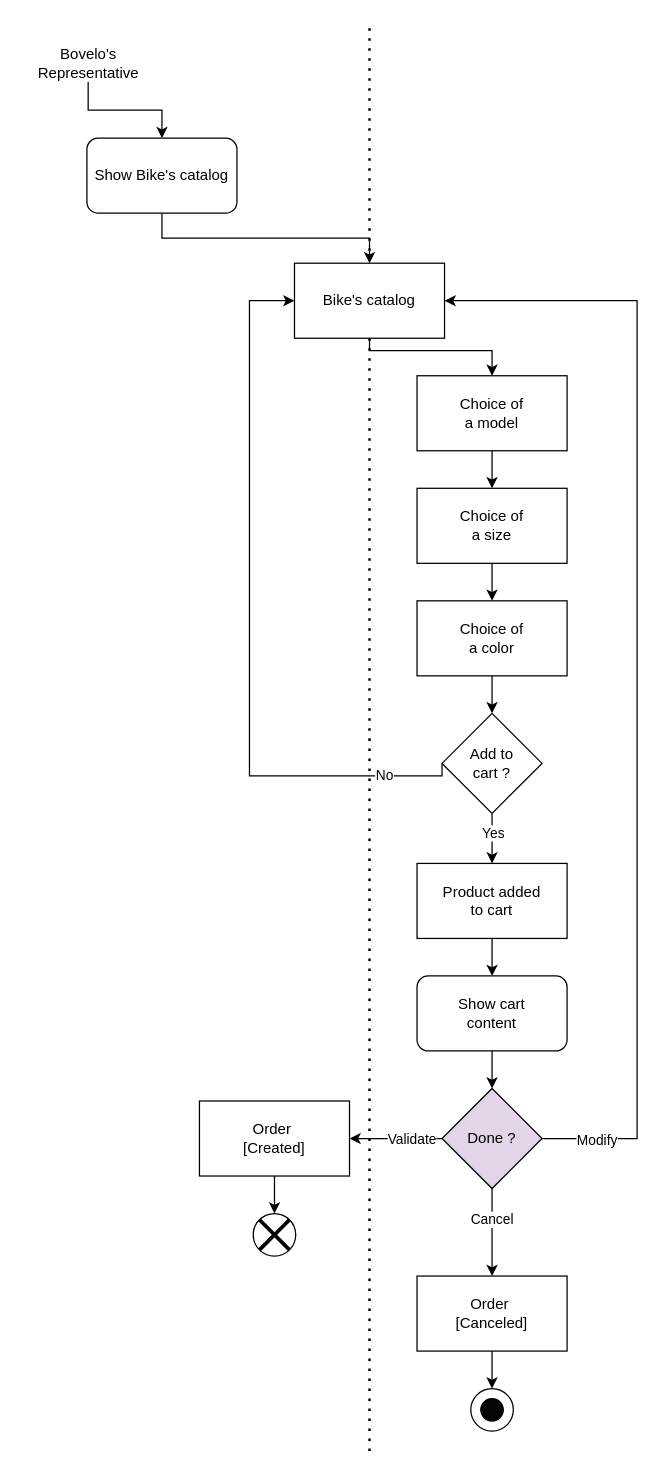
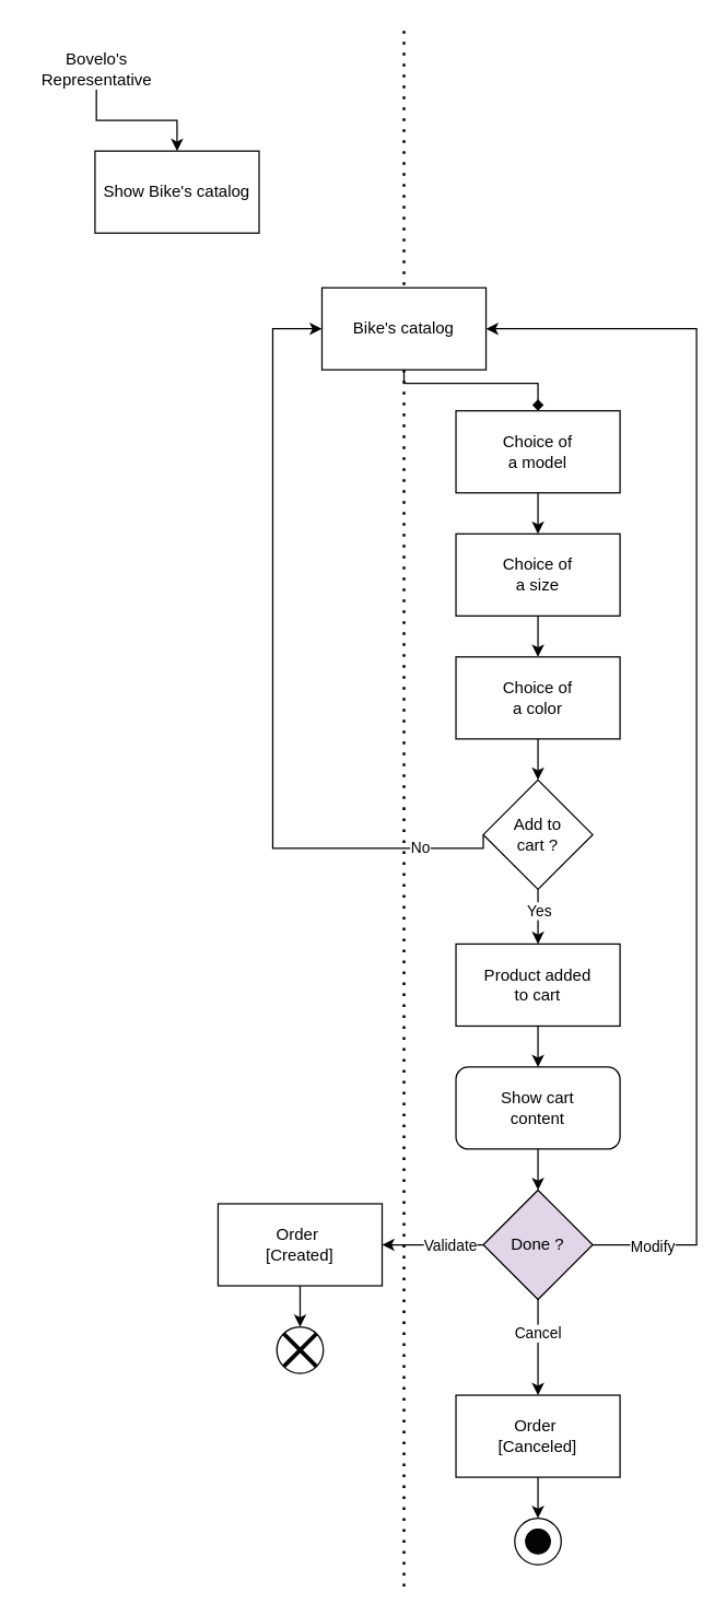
- <mxCell id="4" value="Show Bike's catalog" style="whiteSpace=wrap;html=1;rounded=1;" parent="1" vertex="1"><mxGeometry x="69" y="110" width="120" height="60" as="geometry" /></mxCell>
+ <mxCell id="4" value="Show Bike's catalog" style="rounded=0;whiteSpace=wrap;html=1;" parent="1" vertex="1"><mxGeometry x="69" y="110" width="120" height="60" as="geometry" /></mxCell>
- <mxCell id="3" style="edgeStyle=orthogonalEdgeStyle;rounded=0;orthogonalLoop=1;jettySize=auto;html=1;exitX=0.5;exitY=1;exitDx=0;exitDy=0;entryX=0.5;entryY=0;entryDx=0;entryDy=0;" parent="1" source="4" target="6" edge="1"><mxGeometry relative="1" as="geometry"><Array as="points"><mxPoint x="129" y="190" /><mxPoint x="295" y="190" /></Array></mxGeometry></mxCell>
- <mxCell id="5" style="edgeStyle=orthogonalEdgeStyle;rounded=0;orthogonalLoop=1;jettySize=auto;html=1;exitX=0.5;exitY=1;exitDx=0;exitDy=0;entryX=0.5;entryY=0;entryDx=0;entryDy=0;" parent="1" source="6" target="8" edge="1"><mxGeometry relative="1" as="geometry"><Array as="points"><mxPoint x="295" y="280" /><mxPoint x="393" y="280" /></Array></mxGeometry></mxCell>
+ <mxCell id="5" style="edgeStyle=orthogonalEdgeStyle;rounded=0;orthogonalLoop=1;jettySize=auto;html=1;exitX=0.5;exitY=1;exitDx=0;exitDy=0;entryX=0.5;entryY=0;entryDx=0;entryDy=0;endArrow=diamond;" parent="1" source="6" target="8" edge="1"><mxGeometry relative="1" as="geometry"><Array as="points"><mxPoint x="295" y="280" /><mxPoint x="393" y="280" /></Array></mxGeometry></mxCell>
